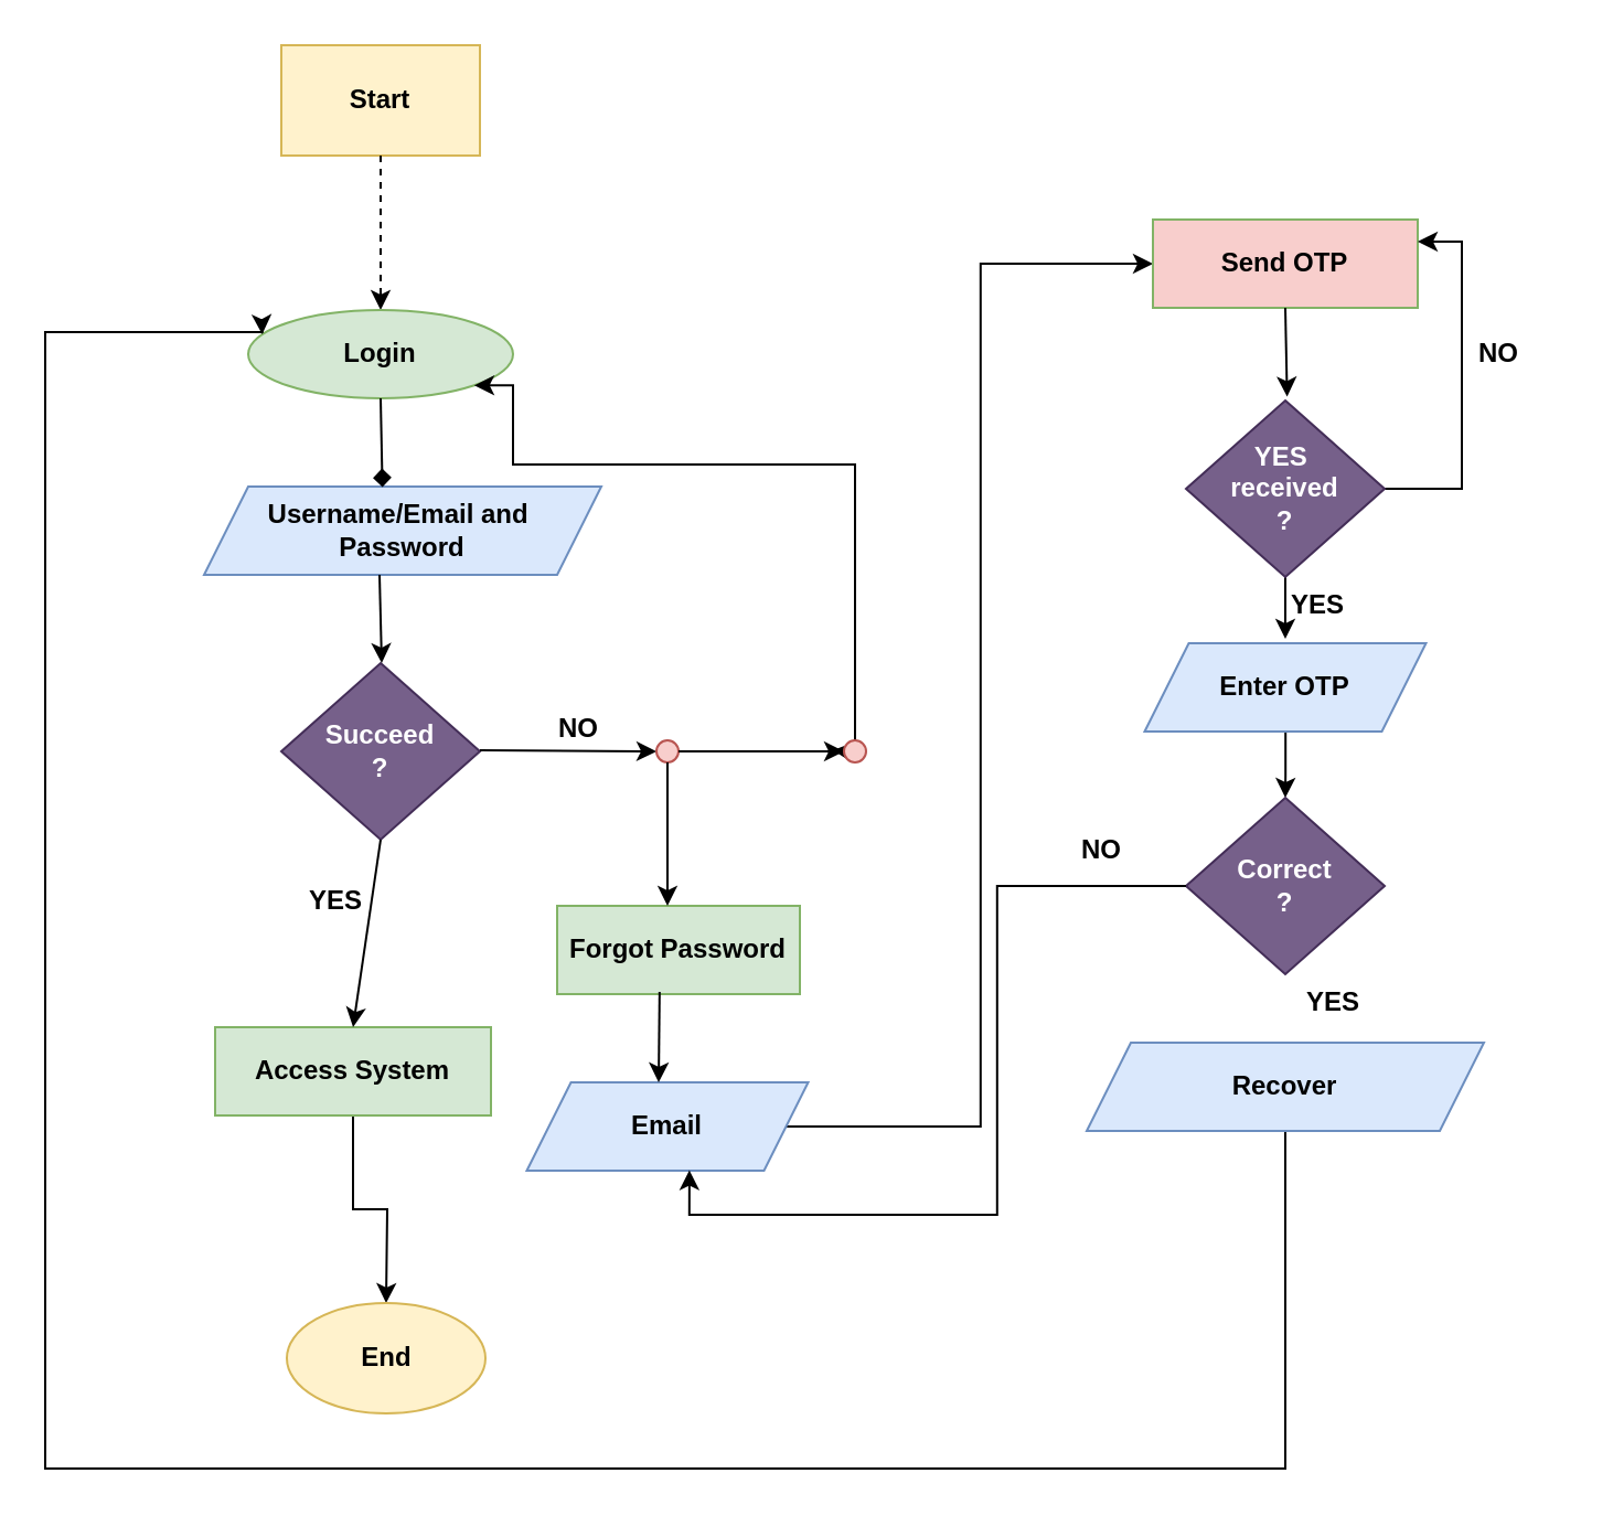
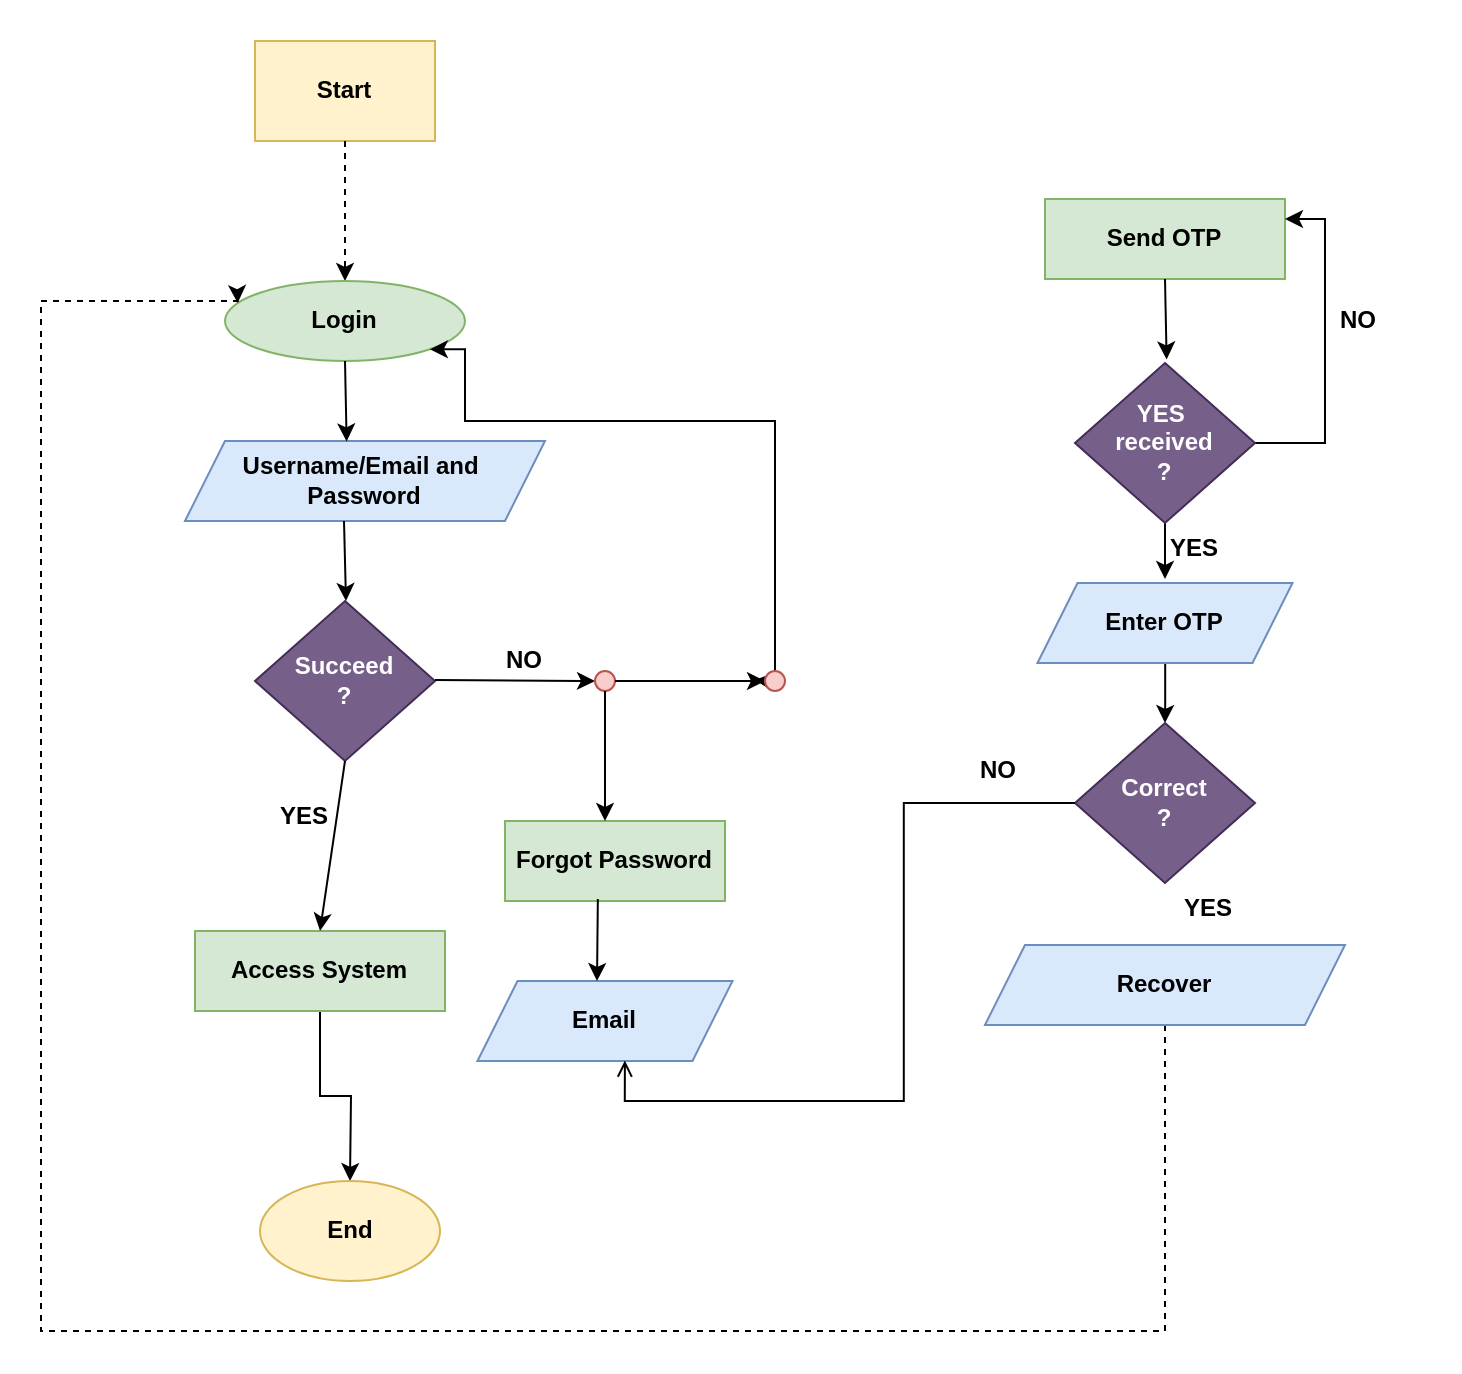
- <mxCell id="26" value="&lt;b&gt;Send OTP&lt;/b&gt;" style="rounded=0;whiteSpace=wrap;html=1;fillColor=#f8cecc;strokeColor=#82b366;" vertex="1" parent="1"><mxGeometry x="522" y="99" width="120" height="40" as="geometry" /></mxCell>
+ <mxCell id="26" value="&lt;b&gt;Send OTP&lt;/b&gt;" style="rounded=0;whiteSpace=wrap;html=1;fillColor=#d5e8d4;strokeColor=#82b366;" vertex="1" parent="1"><mxGeometry x="522" y="99" width="120" height="40" as="geometry" /></mxCell>
- <mxCell id="6" value="" style="endArrow=diamond;html=1;rounded=0;exitX=0.5;exitY=1;exitDx=0;exitDy=0;entryX=0.449;entryY=0.005;entryDx=0;entryDy=0;entryPerimeter=0;" parent="1" source="4" target="5" edge="1"><mxGeometry width="50" height="50" relative="1" as="geometry"><mxPoint x="242" y="210" as="sourcePoint" /><mxPoint x="292" y="160" as="targetPoint" /></mxGeometry></mxCell>
+ <mxCell id="6" value="" style="endArrow=classic;html=1;rounded=0;exitX=0.5;exitY=1;exitDx=0;exitDy=0;entryX=0.449;entryY=0.005;entryDx=0;entryDy=0;entryPerimeter=0;" parent="1" source="4" target="5" edge="1"><mxGeometry width="50" height="50" relative="1" as="geometry"><mxPoint x="242" y="210" as="sourcePoint" /><mxPoint x="292" y="160" as="targetPoint" /></mxGeometry></mxCell>
- <mxCell id="11" style="edgeStyle=orthogonalEdgeStyle;rounded=0;orthogonalLoop=1;jettySize=auto;html=1;entryX=0;entryY=0.5;entryDx=0;entryDy=0;" edge="1" parent="1" source="12" target="26"><mxGeometry relative="1" as="geometry" /></mxCell>
- <mxCell id="39" style="edgeStyle=orthogonalEdgeStyle;rounded=0;orthogonalLoop=1;jettySize=auto;html=1;exitX=0;exitY=0.5;exitDx=0;exitDy=0;entryX=0.578;entryY=0.995;entryDx=0;entryDy=0;entryPerimeter=0;" edge="1" parent="1" source="33" target="12"><mxGeometry relative="1" as="geometry" /></mxCell>
+ <mxCell id="39" style="edgeStyle=orthogonalEdgeStyle;rounded=0;orthogonalLoop=1;jettySize=auto;html=1;exitX=0;exitY=0.5;exitDx=0;exitDy=0;entryX=0.578;entryY=0.995;entryDx=0;entryDy=0;entryPerimeter=0;endArrow=open;" edge="1" parent="1" source="33" target="12"><mxGeometry relative="1" as="geometry" /></mxCell>
- <mxCell id="35" style="edgeStyle=orthogonalEdgeStyle;rounded=0;orthogonalLoop=1;jettySize=auto;html=1;entryX=0;entryY=0.25;entryDx=0;entryDy=0;" edge="1" parent="1" source="36" target="4"><mxGeometry relative="1" as="geometry"><Array as="points"><mxPoint x="582" y="665" /><mxPoint x="20" y="665" /><mxPoint x="20" y="150" /></Array></mxGeometry></mxCell>
+ <mxCell id="35" style="edgeStyle=orthogonalEdgeStyle;rounded=0;orthogonalLoop=1;jettySize=auto;html=1;entryX=0;entryY=0.25;entryDx=0;entryDy=0;dashed=1;" edge="1" parent="1" source="36" target="4"><mxGeometry relative="1" as="geometry"><Array as="points"><mxPoint x="582" y="665" /><mxPoint x="20" y="665" /><mxPoint x="20" y="150" /></Array></mxGeometry></mxCell>
